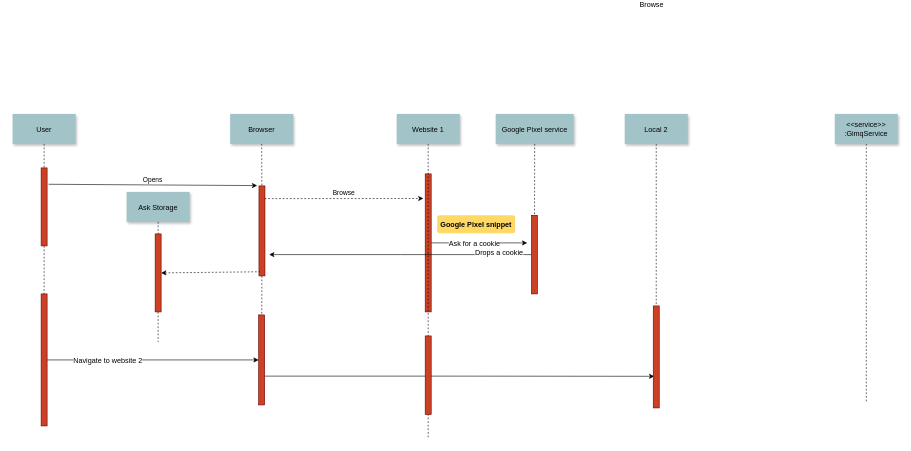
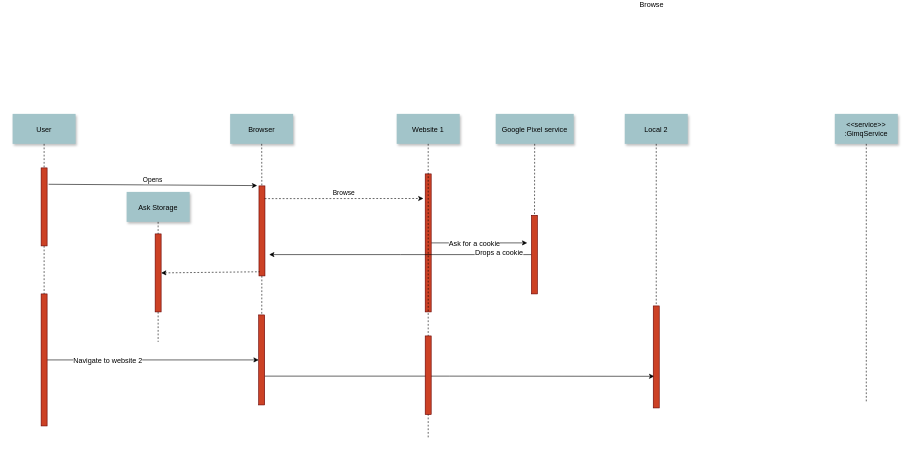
- <mxCell id="28" value="Google Pixel snippet" style="rounded=1;fontStyle=1;fillColor=#FFD966;strokeColor=none" vertex="1" parent="1"><mxGeometry x="728" y="189" width="130" height="30" as="geometry" /></mxCell>
